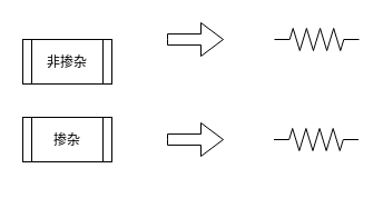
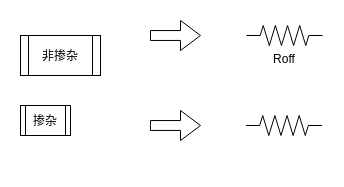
+ <mxCell id="10" value="Roff" style="text;strokeColor=none;fillColor=none;align=center;verticalAlign=top;rounded=0;" parent="8" vertex="1"><mxGeometry x="8" y="20" width="60" height="30" as="geometry" /></mxCell>
- <mxCell id="3" value="掺杂" style="shape=process;backgroundOutline=1;verticalAlign=middle;" parent="1" vertex="1"><mxGeometry x="20" y="105" width="80" height="40" as="geometry" /></mxCell>
+ <mxCell id="3" value="掺杂" style="shape=process;backgroundOutline=1;verticalAlign=middle;" parent="1" vertex="1"><mxGeometry x="20" y="105" width="50" height="30" as="geometry" /></mxCell>
